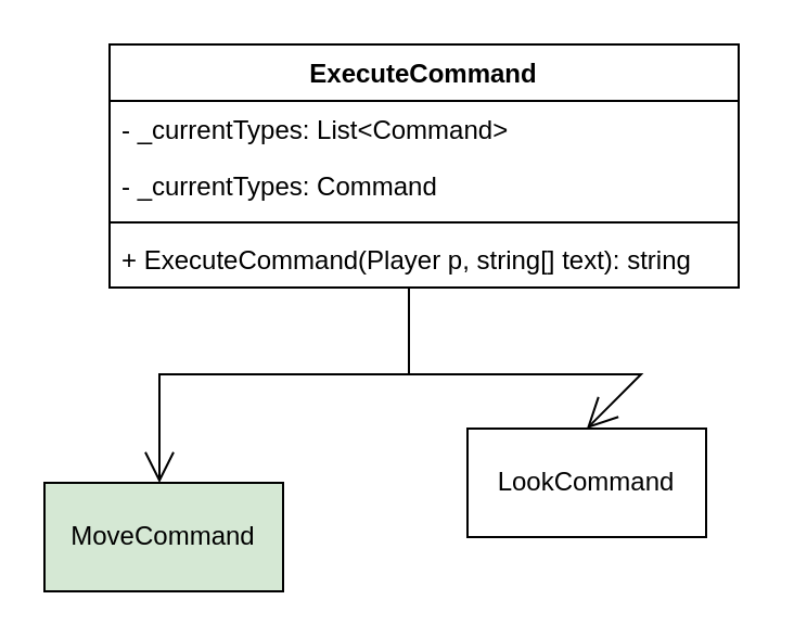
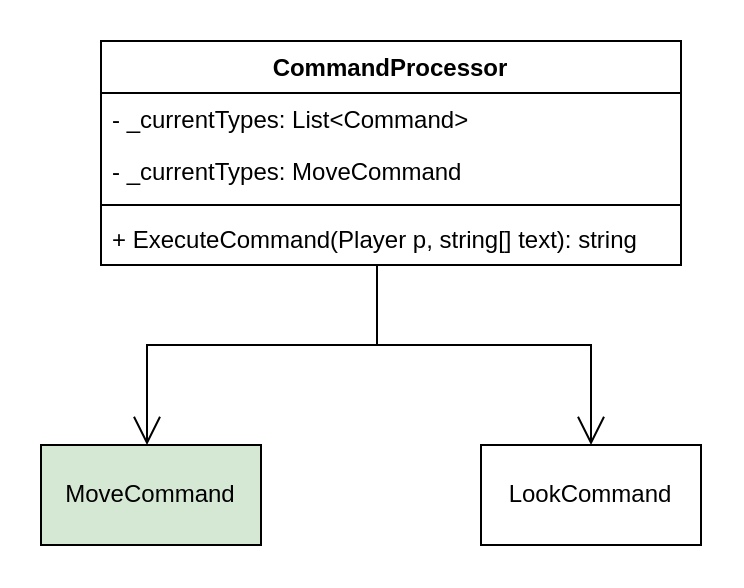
- <mxCell id="2" value="ExecuteCommand" style="swimlane;fontStyle=1;align=center;verticalAlign=top;childLayout=stackLayout;horizontal=1;startSize=26;horizontalStack=0;resizeParent=1;resizeParentMax=0;resizeLast=0;collapsible=1;marginBottom=0;whiteSpace=wrap;html=1;" vertex="1" parent="1"><mxGeometry x="50" y="20" width="290" height="112" as="geometry" /></mxCell>
+ <mxCell id="2" value="CommandProcessor" style="swimlane;fontStyle=1;align=center;verticalAlign=top;childLayout=stackLayout;horizontal=1;startSize=26;horizontalStack=0;resizeParent=1;resizeParentMax=0;resizeLast=0;collapsible=1;marginBottom=0;whiteSpace=wrap;html=1;" vertex="1" parent="1"><mxGeometry x="50" y="20" width="290" height="112" as="geometry" /></mxCell>
- <mxCell id="4" value="- _currentTypes: Command" style="text;strokeColor=none;fillColor=none;align=left;verticalAlign=top;spacingLeft=4;spacingRight=4;overflow=hidden;rotatable=0;points=[[0,0.5],[1,0.5]];portConstraint=eastwest;whiteSpace=wrap;html=1;" vertex="1" parent="2"><mxGeometry y="52" width="290" height="26" as="geometry" /></mxCell>
+ <mxCell id="4" value="- _currentTypes: MoveCommand" style="text;strokeColor=none;fillColor=none;align=left;verticalAlign=top;spacingLeft=4;spacingRight=4;overflow=hidden;rotatable=0;points=[[0,0.5],[1,0.5]];portConstraint=eastwest;whiteSpace=wrap;html=1;" vertex="1" parent="2"><mxGeometry y="52" width="290" height="26" as="geometry" /></mxCell>
- <mxCell id="8" value="LookCommand" style="html=1;whiteSpace=wrap;" vertex="1" parent="1"><mxGeometry x="215" y="197" width="110" height="50" as="geometry" /></mxCell>
+ <mxCell id="8" value="LookCommand" style="html=1;whiteSpace=wrap;" vertex="1" parent="1"><mxGeometry x="240" y="222" width="110" height="50" as="geometry" /></mxCell>
